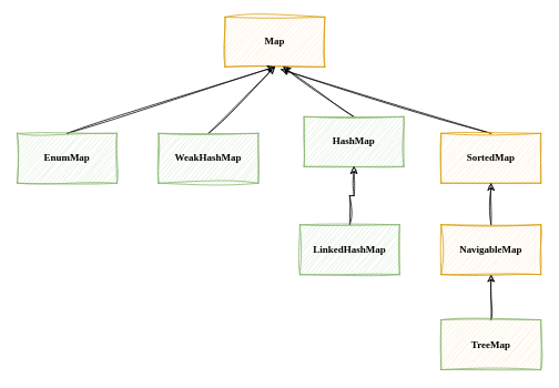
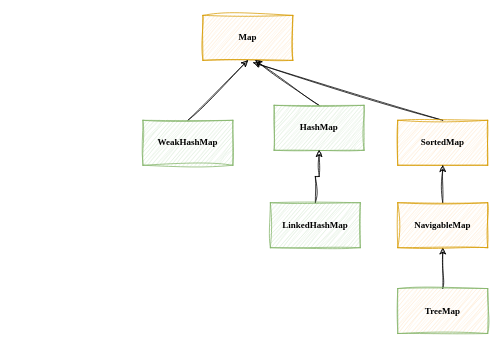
- <mxCell id="5" style="rounded=0;orthogonalLoop=1;jettySize=auto;html=1;exitX=0.5;exitY=0;exitDx=0;exitDy=0;entryX=0.5;entryY=1;entryDx=0;entryDy=0;sketch=1;curveFitting=1;jiggle=2;" edge="1" parent="1" source="6" target="2"><mxGeometry relative="1" as="geometry" /></mxCell>
- <mxCell id="6" value="&lt;pre style=&quot;border-color: var(--border-color);&quot;&gt;&lt;font face=&quot;Comic Sans MS&quot;&gt;EnumMap&lt;/font&gt;&lt;/pre&gt;" style="rounded=0;whiteSpace=wrap;html=1;fillStyle=auto;sketch=1;curveFitting=1;jiggle=2;fillColor=#d5e8d4;strokeColor=#82b366;fontStyle=1" parent="1" vertex="1"><mxGeometry x="20" y="160" width="120" height="60" as="geometry" /></mxCell>
